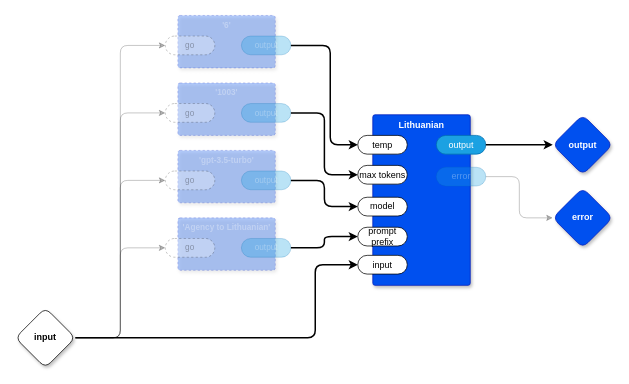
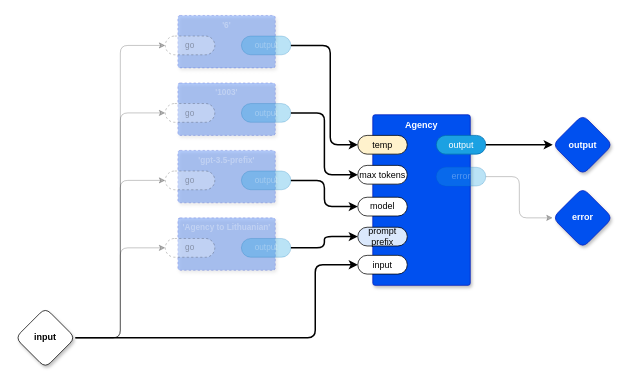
- <mxCell id="2" value="Lithuanian" style="rounded=1;whiteSpace=wrap;html=1;sketch=0;container=1;recursiveResize=0;verticalAlign=top;arcSize=6;fontStyle=1;autosize=0;points=[];absoluteArcSize=1;shadow=1;strokeColor=#001DBC;fillColor=#0050ef;fontColor=#ffffff;" parent="1" vertex="1"><mxGeometry x="496.75" y="152.5" width="130" height="227.5" as="geometry"><mxRectangle x="-98" y="-1230" width="99" height="26" as="alternateBounds" /></mxGeometry></mxCell>
+ <mxCell id="2" value="Agency" style="rounded=1;whiteSpace=wrap;html=1;sketch=0;container=1;recursiveResize=0;verticalAlign=top;arcSize=6;fontStyle=1;autosize=0;points=[];absoluteArcSize=1;shadow=1;strokeColor=#001DBC;fillColor=#0050ef;fontColor=#ffffff;" parent="1" vertex="1"><mxGeometry x="496.75" y="152.5" width="130" height="227.5" as="geometry"><mxRectangle x="-98" y="-1230" width="99" height="26" as="alternateBounds" /></mxGeometry></mxCell>
- <mxCell id="5" value="temp" style="rounded=1;whiteSpace=wrap;html=1;sketch=0;points=[[0,0.5,0,0,0],[1,0.5,0,0,0]];arcSize=50;" parent="2" vertex="1"><mxGeometry x="-20" y="27.5" width="66" height="25" as="geometry" /></mxCell>
+ <mxCell id="5" value="temp" style="rounded=1;whiteSpace=wrap;html=1;sketch=0;points=[[0,0.5,0,0,0],[1,0.5,0,0,0]];arcSize=50;fillColor=#fff2cc;" parent="2" vertex="1"><mxGeometry x="-20" y="27.5" width="66" height="25" as="geometry" /></mxCell>
- <mxCell id="26" value="'gpt-3.5-turbo'" style="rounded=1;whiteSpace=wrap;html=1;sketch=0;container=1;recursiveResize=0;verticalAlign=top;arcSize=6;fontStyle=1;autosize=0;points=[];absoluteArcSize=1;shadow=1;strokeColor=#001DBC;fillColor=#0050ef;fontColor=#ffffff;fontFamily=Helvetica;fontSize=11;dashed=1;opacity=30;textOpacity=30;" parent="1" vertex="1"><mxGeometry x="236.75" y="200" width="130" height="70" as="geometry"><mxRectangle x="-98" y="-1230" width="99" height="26" as="alternateBounds" /></mxGeometry></mxCell>
+ <mxCell id="26" value="'gpt-3.5-prefix'" style="rounded=1;whiteSpace=wrap;html=1;sketch=0;container=1;recursiveResize=0;verticalAlign=top;arcSize=6;fontStyle=1;autosize=0;points=[];absoluteArcSize=1;shadow=1;strokeColor=#001DBC;fillColor=#0050ef;fontColor=#ffffff;fontFamily=Helvetica;fontSize=11;dashed=1;opacity=30;textOpacity=30;" parent="1" vertex="1"><mxGeometry x="236.75" y="200" width="130" height="70" as="geometry"><mxRectangle x="-98" y="-1230" width="99" height="26" as="alternateBounds" /></mxGeometry></mxCell>
- <mxCell id="8" value="prompt prefix" style="rounded=1;whiteSpace=wrap;html=1;sketch=0;points=[[0,0.5,0,0,0],[1,0.5,0,0,0]];arcSize=50;" parent="2" vertex="1"><mxGeometry x="-20" y="150" width="66" height="25" as="geometry" /></mxCell>
+ <mxCell id="8" value="prompt prefix" style="rounded=1;whiteSpace=wrap;html=1;sketch=0;points=[[0,0.5,0,0,0],[1,0.5,0,0,0]];arcSize=50;fillColor=#dae8fc;" parent="2" vertex="1"><mxGeometry x="-20" y="150" width="66" height="25" as="geometry" /></mxCell>
